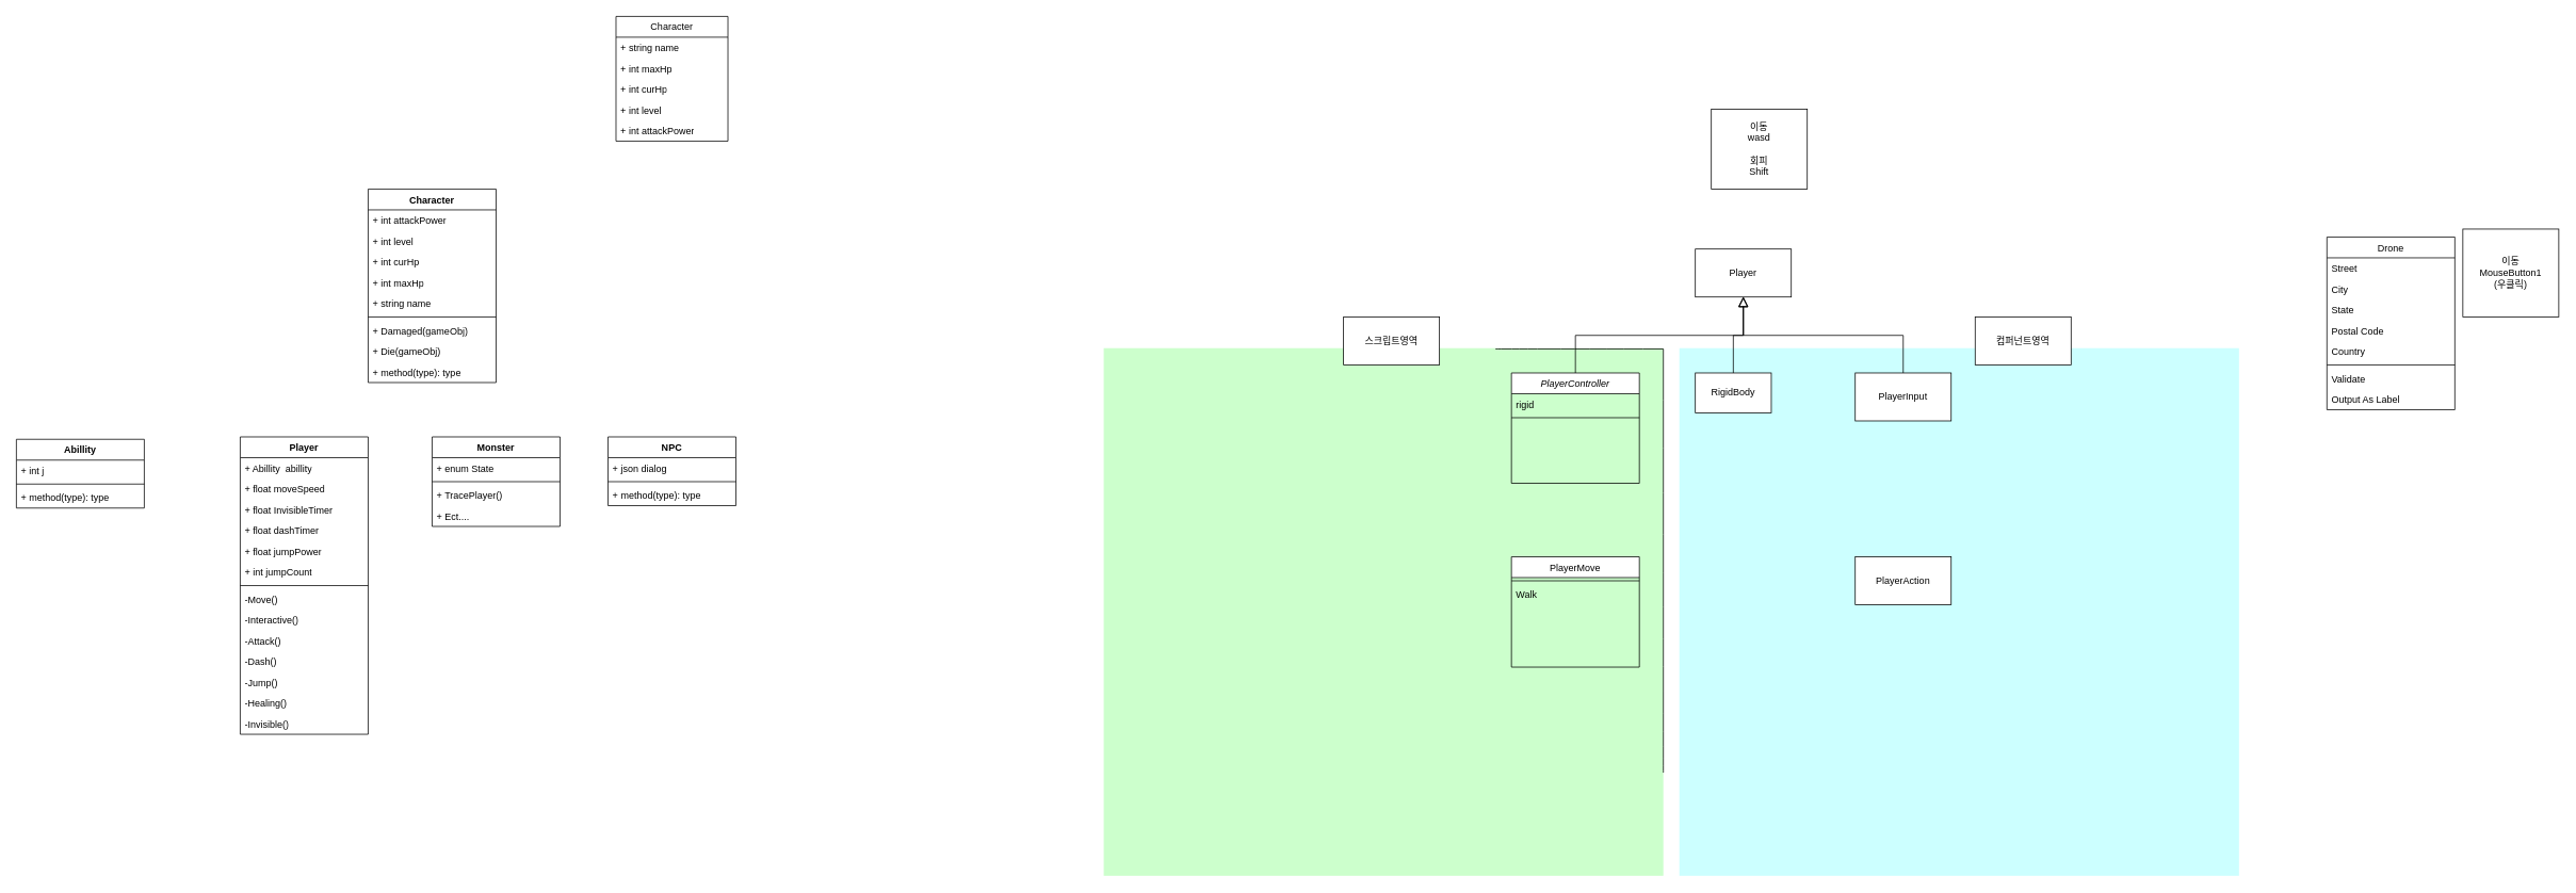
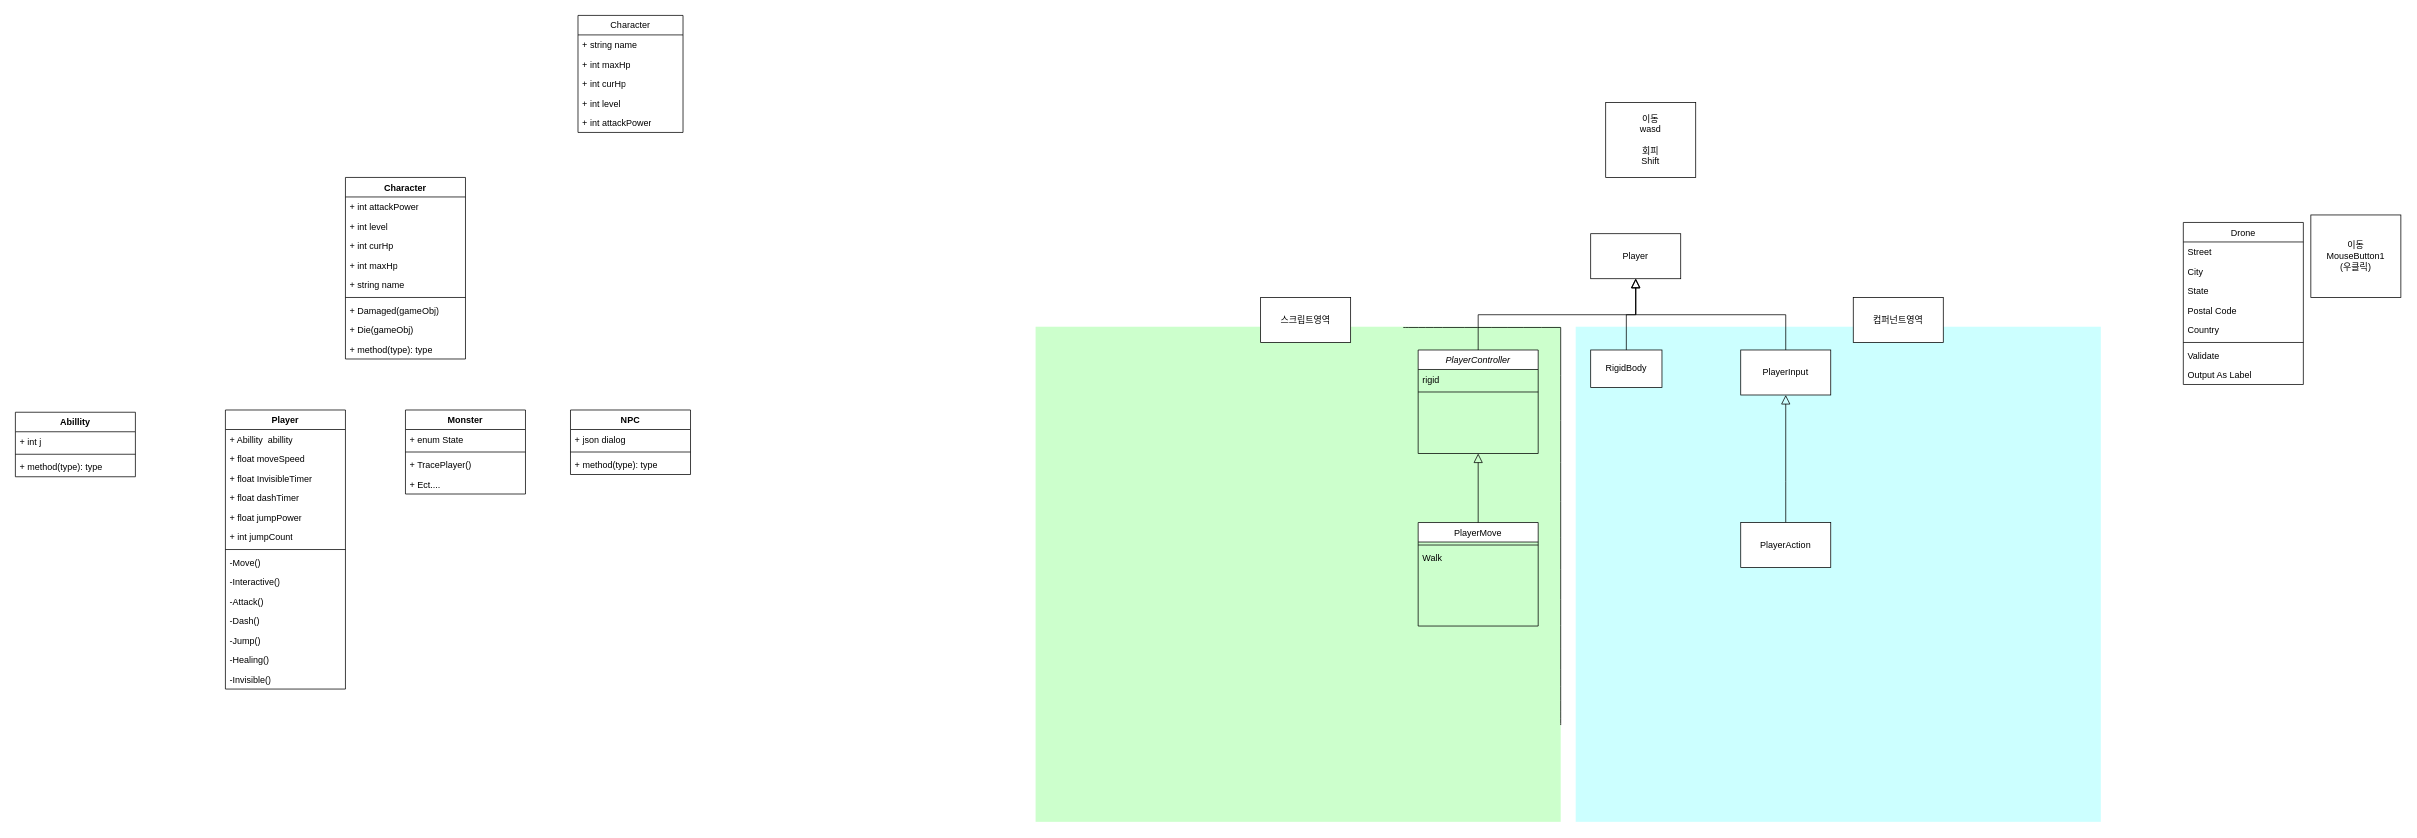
+ <mxCell id="23" value="" style="endArrow=block;endSize=10;endFill=0;shadow=0;strokeWidth=1;rounded=0;curved=0;edgeStyle=elbowEdgeStyle;elbow=vertical;exitX=0.5;exitY=0;exitDx=0;exitDy=0;entryX=0.5;entryY=1;entryDx=0;entryDy=0;" parent="1" source="28" target="27" edge="1"><mxGeometry width="160" relative="1" as="geometry"><mxPoint x="2380" y="696" as="sourcePoint" /><mxPoint x="2380" y="606" as="targetPoint" /><Array as="points"><mxPoint x="2380" y="641" /></Array></mxGeometry></mxCell>
+ <mxCell id="10" value="" style="endArrow=block;endSize=10;endFill=0;shadow=0;strokeWidth=1;rounded=0;curved=0;edgeStyle=elbowEdgeStyle;elbow=vertical;" parent="1" source="7" target="4" edge="1"><mxGeometry width="160" relative="1" as="geometry"><mxPoint x="1970" y="659" as="sourcePoint" /><mxPoint x="1970" y="659" as="targetPoint" /></mxGeometry></mxCell>
